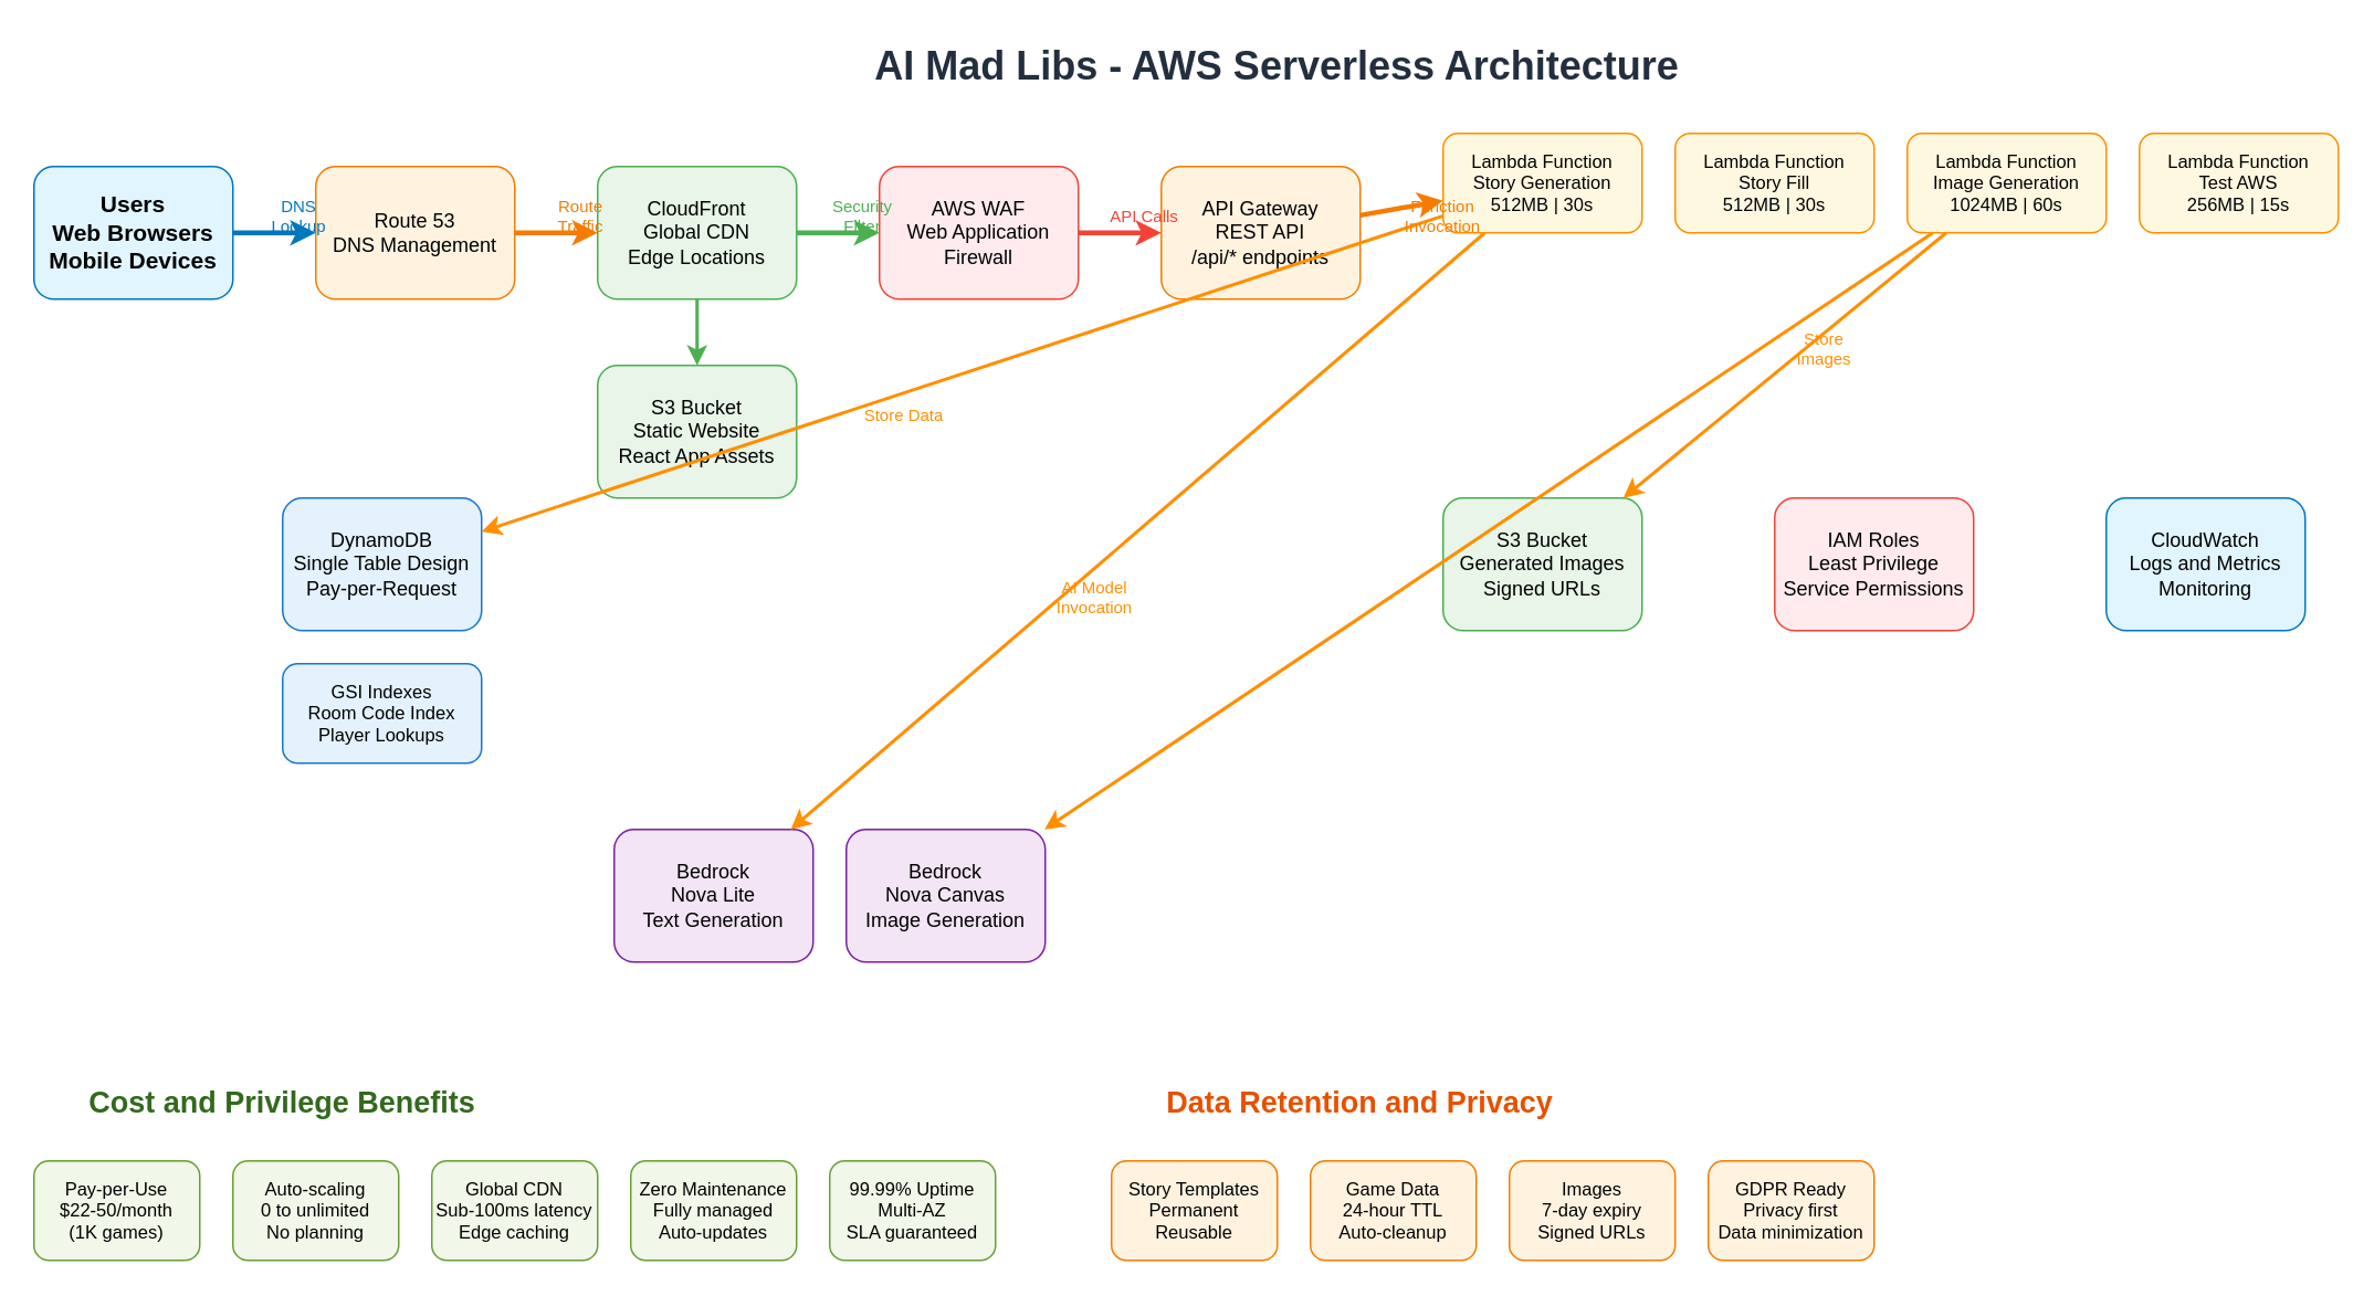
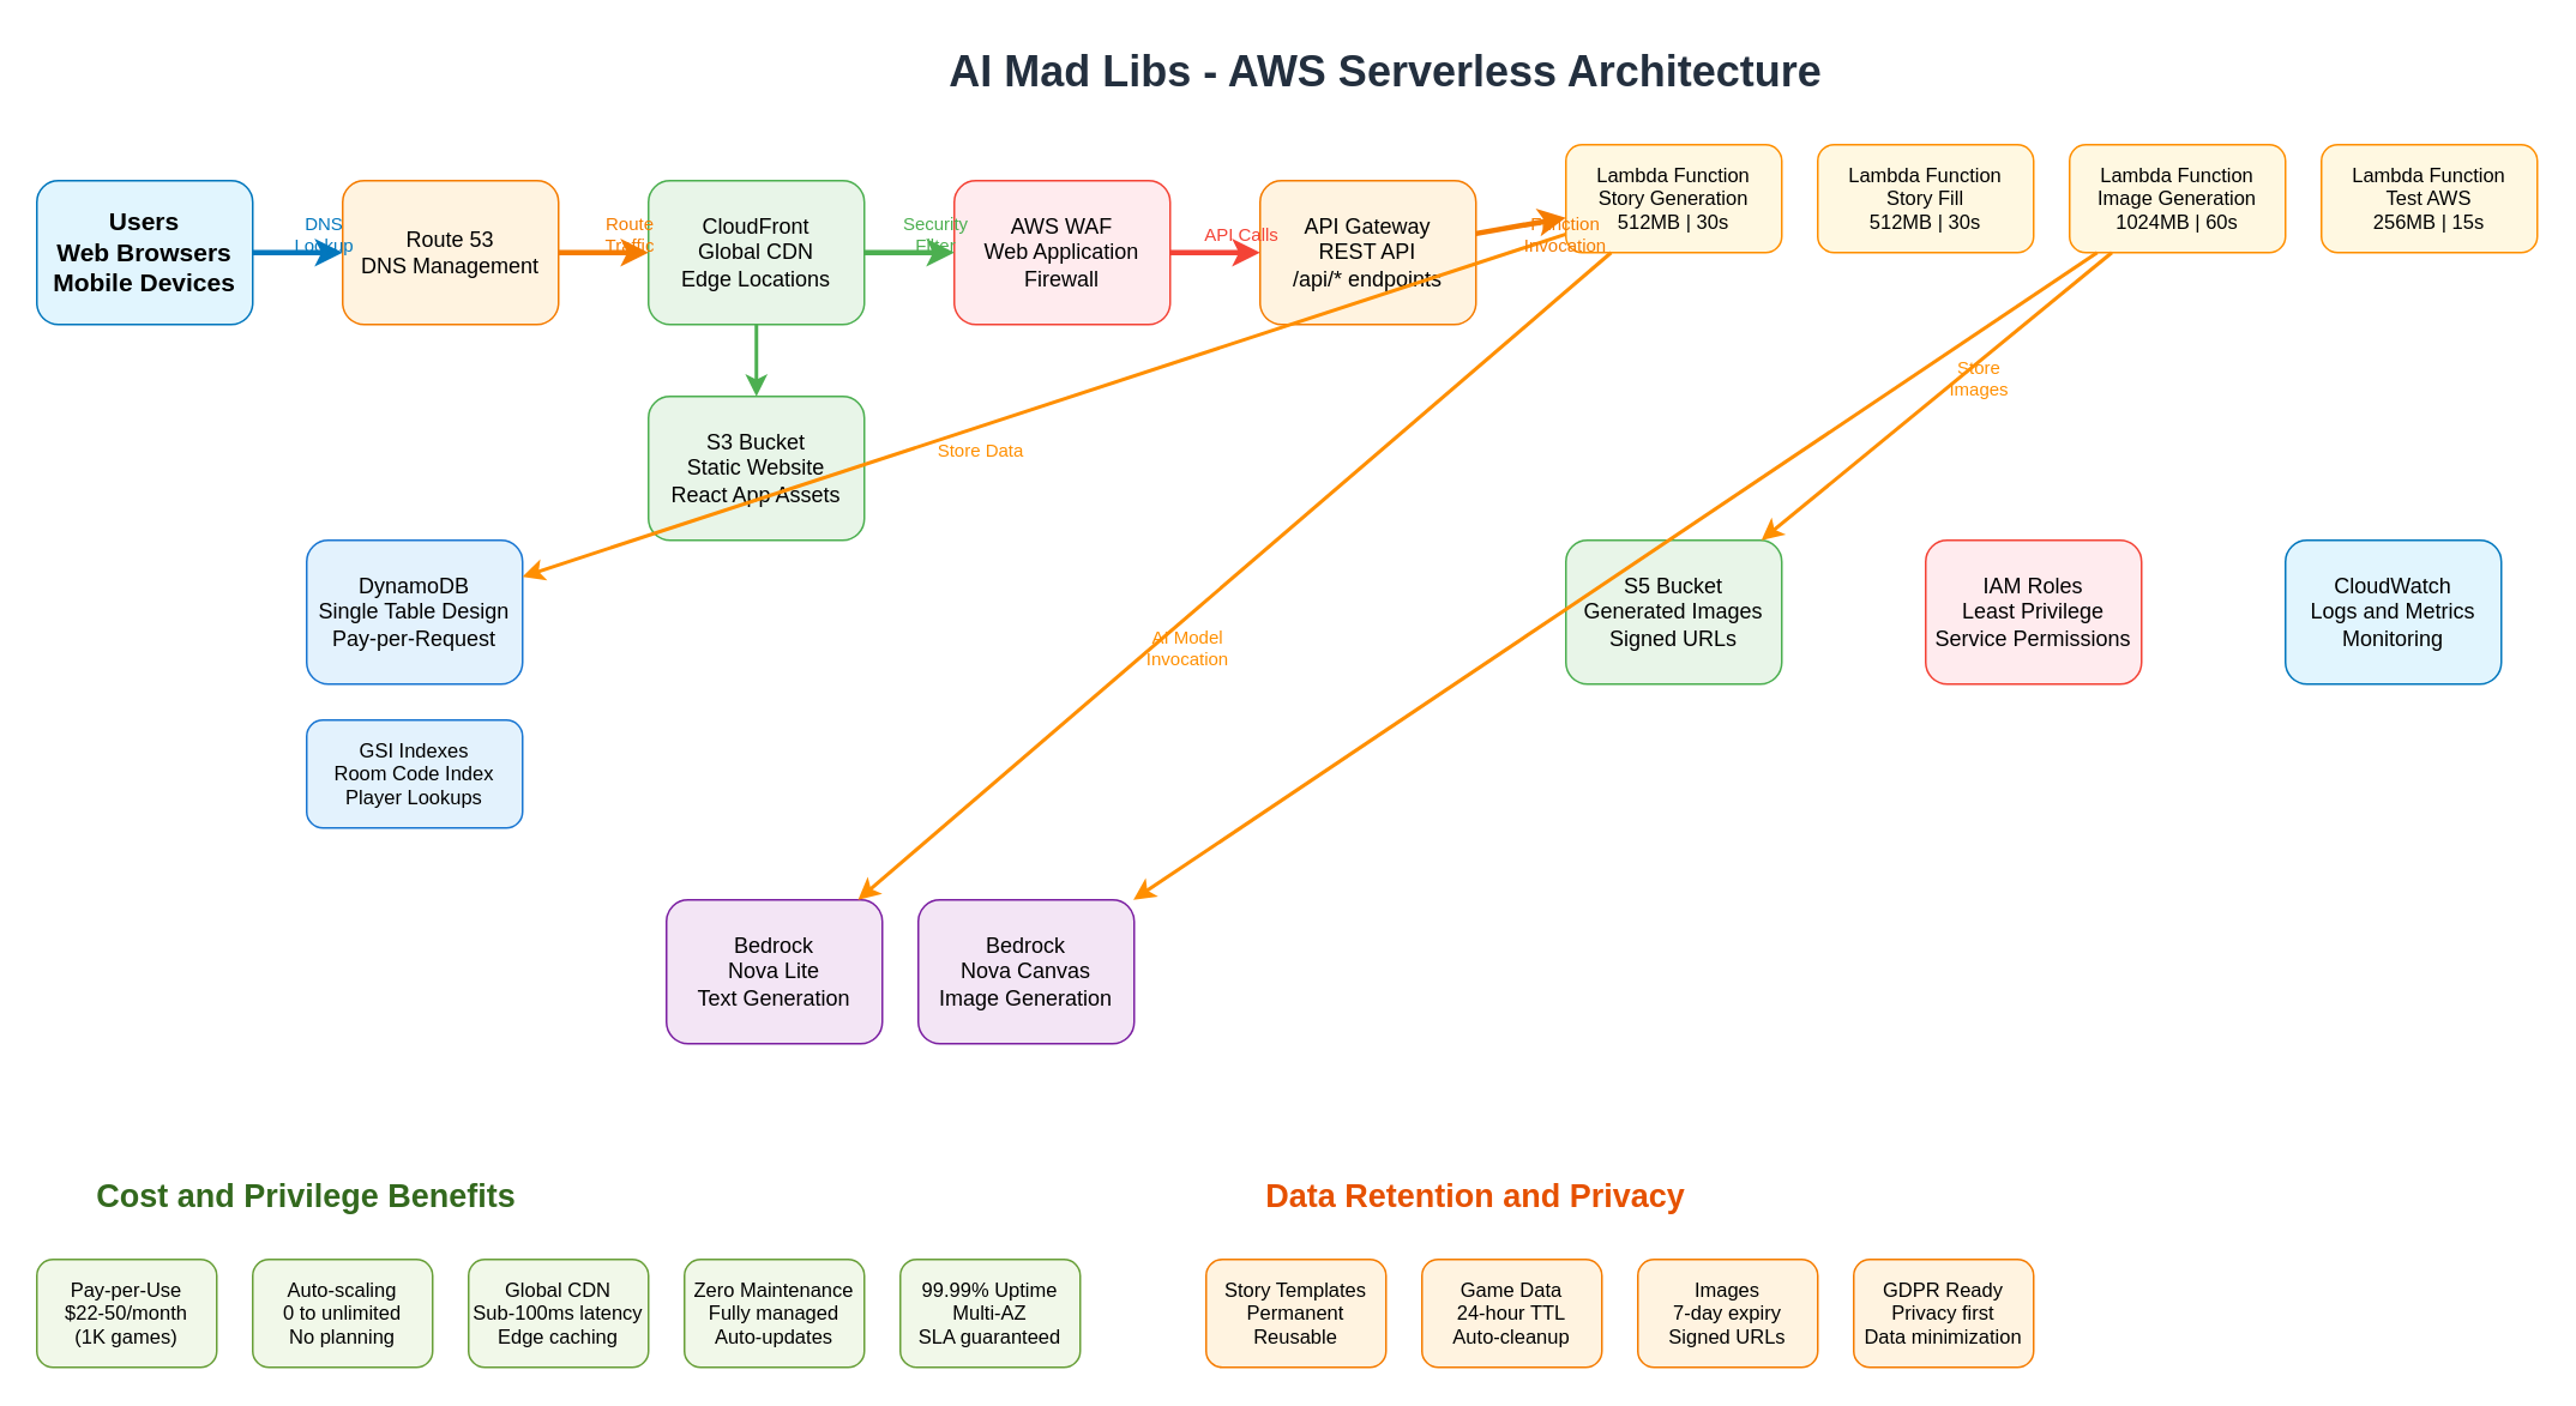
- <mxCell id="17" value="S3 Bucket&#10;Generated Images&#10;Signed URLs" style="rounded=1;whiteSpace=wrap;html=1;fillColor=#e8f5e8;strokeColor=#4caf50;fontSize=12;" vertex="1" parent="1"><mxGeometry x="870" y="300" width="120" height="80" as="geometry" /></mxCell>
+ <mxCell id="17" value="S5 Bucket&#10;Generated Images&#10;Signed URLs" style="rounded=1;whiteSpace=wrap;html=1;fillColor=#e8f5e8;strokeColor=#4caf50;fontSize=12;" vertex="1" parent="1"><mxGeometry x="870" y="300" width="120" height="80" as="geometry" /></mxCell>
